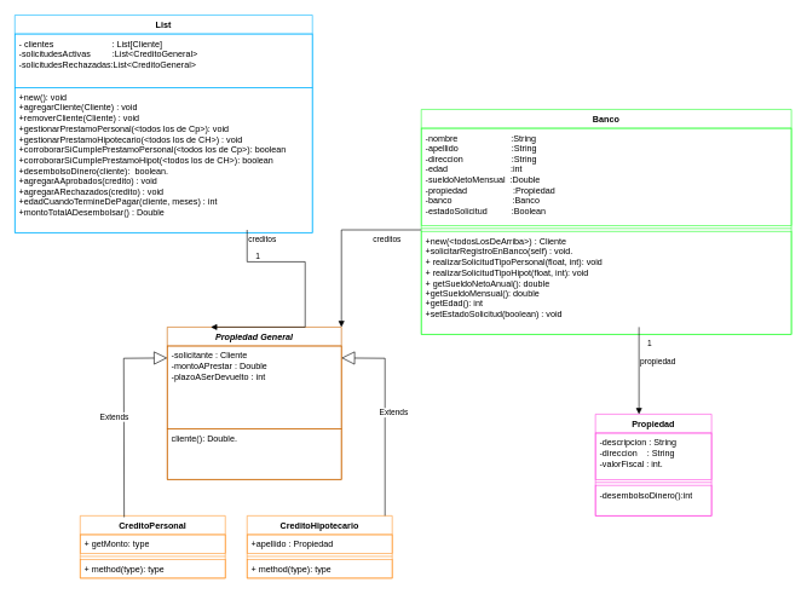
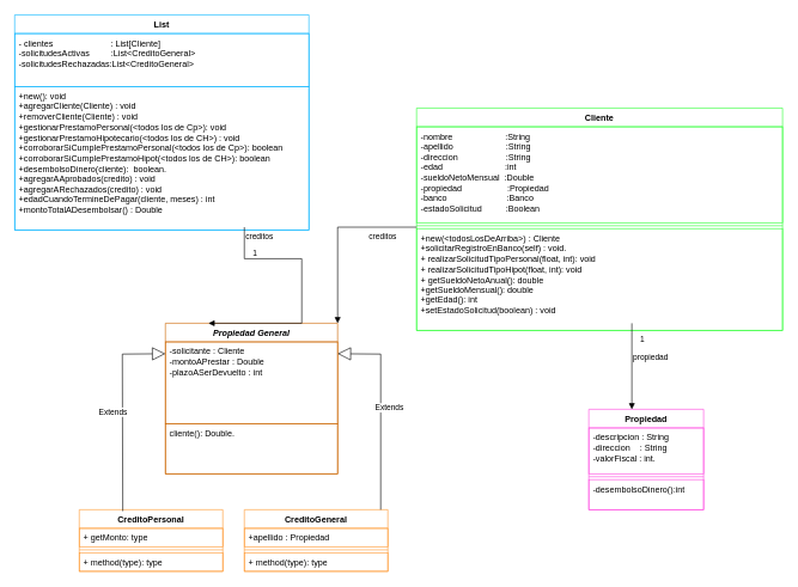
- <mxCell id="5" value="Banco" style="swimlane;fontStyle=1;align=center;verticalAlign=top;childLayout=stackLayout;horizontal=1;startSize=26;horizontalStack=0;resizeParent=1;resizeParentMax=0;resizeLast=0;collapsible=1;marginBottom=0;whiteSpace=wrap;html=1;strokeColor=#30FF37;" parent="1" vertex="1"><mxGeometry x="580" y="150" width="510" height="310" as="geometry" /></mxCell>
+ <mxCell id="5" value="Cliente" style="swimlane;fontStyle=1;align=center;verticalAlign=top;childLayout=stackLayout;horizontal=1;startSize=26;horizontalStack=0;resizeParent=1;resizeParentMax=0;resizeLast=0;collapsible=1;marginBottom=0;whiteSpace=wrap;html=1;strokeColor=#30FF37;" parent="1" vertex="1"><mxGeometry x="580" y="150" width="510" height="310" as="geometry" /></mxCell>
- <mxCell id="16" value="CreditoHipotecario" style="swimlane;fontStyle=1;align=center;verticalAlign=top;childLayout=stackLayout;horizontal=1;startSize=26;horizontalStack=0;resizeParent=1;resizeParentMax=0;resizeLast=0;collapsible=1;marginBottom=0;whiteSpace=wrap;html=1;strokeColor=#FF9933;" parent="1" vertex="1"><mxGeometry x="340" y="710" width="200" height="86" as="geometry" /></mxCell>
+ <mxCell id="16" value="CreditoGeneral" style="swimlane;fontStyle=1;align=center;verticalAlign=top;childLayout=stackLayout;horizontal=1;startSize=26;horizontalStack=0;resizeParent=1;resizeParentMax=0;resizeLast=0;collapsible=1;marginBottom=0;whiteSpace=wrap;html=1;strokeColor=#FF9933;" parent="1" vertex="1"><mxGeometry x="340" y="710" width="200" height="86" as="geometry" /></mxCell>
